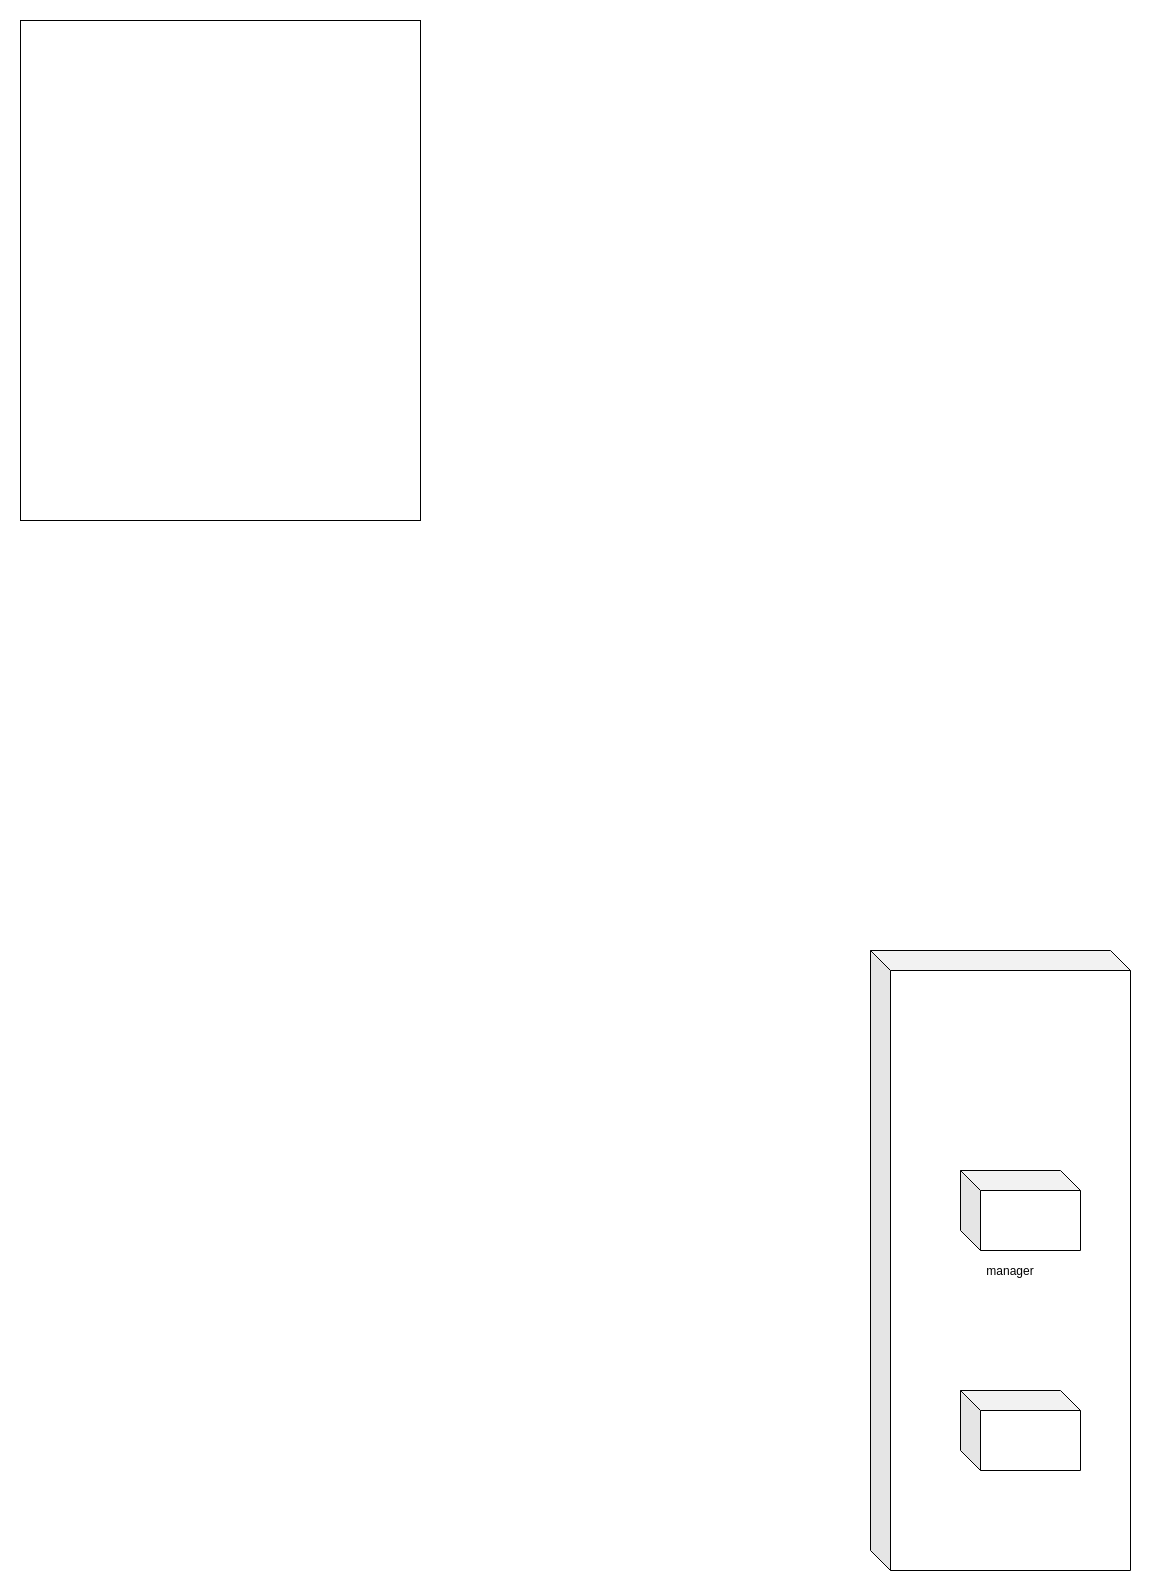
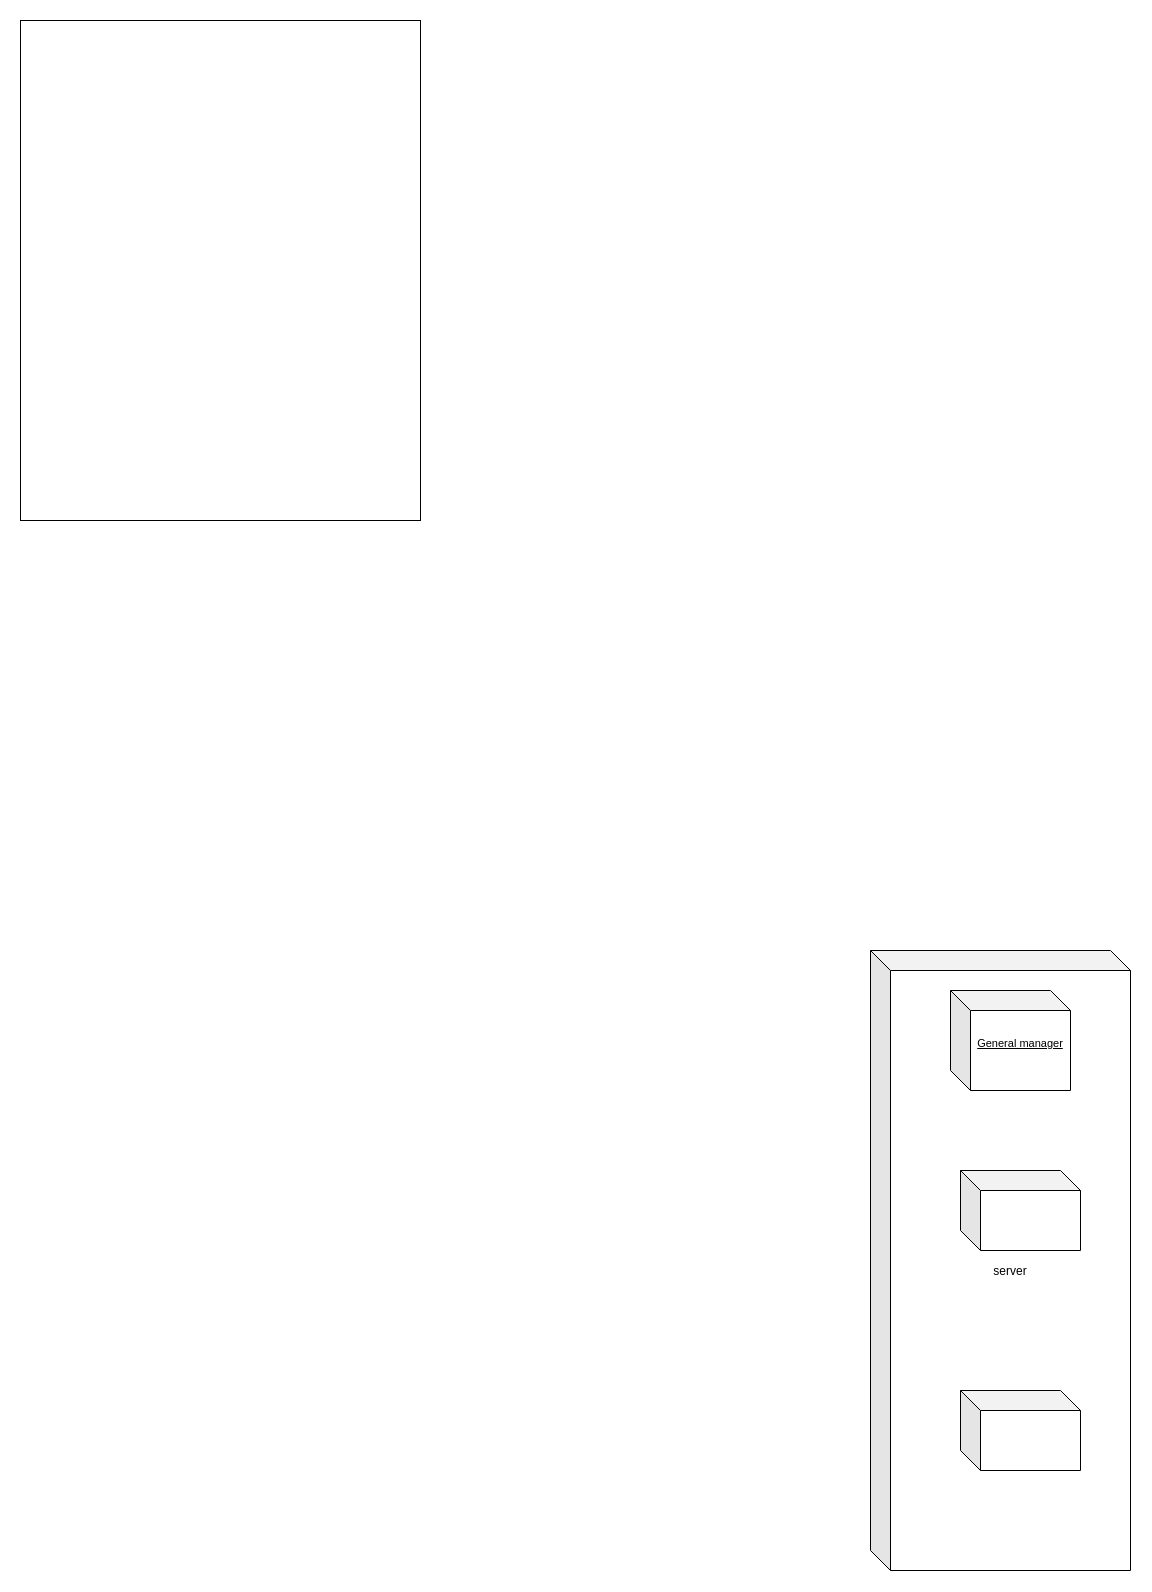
+ <mxCell id="3" value="&lt;font style=&quot;font-size: 11px;&quot;&gt;&lt;u&gt;General manager&lt;br&gt;&lt;br&gt;&lt;/u&gt;&lt;/font&gt;" style="shape=cube;whiteSpace=wrap;html=1;boundedLbl=1;backgroundOutline=1;darkOpacity=0.05;darkOpacity2=0.1;" parent="1" vertex="1"><mxGeometry x="950" y="990" width="120" height="100" as="geometry" /></mxCell>
- <mxCell id="2" value="manager&lt;br&gt;" style="shape=cube;whiteSpace=wrap;html=1;boundedLbl=1;backgroundOutline=1;darkOpacity=0.05;darkOpacity2=0.1;spacingTop=1;" parent="1" vertex="1"><mxGeometry x="870" y="950" width="260" height="620" as="geometry" /></mxCell>
+ <mxCell id="2" value="server&lt;br&gt;" style="shape=cube;whiteSpace=wrap;html=1;boundedLbl=1;backgroundOutline=1;darkOpacity=0.05;darkOpacity2=0.1;spacingTop=1;" parent="1" vertex="1"><mxGeometry x="870" y="950" width="260" height="620" as="geometry" /></mxCell>
